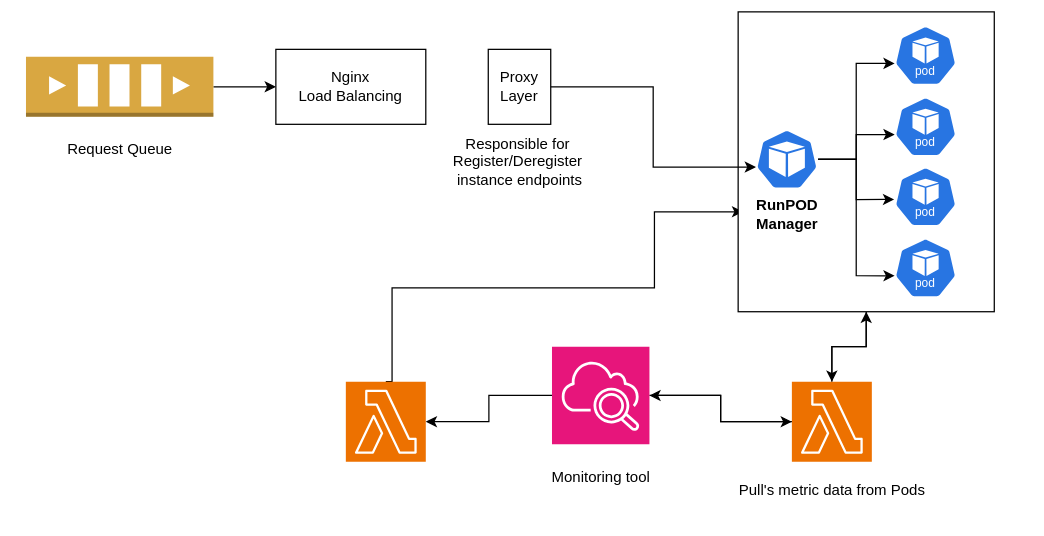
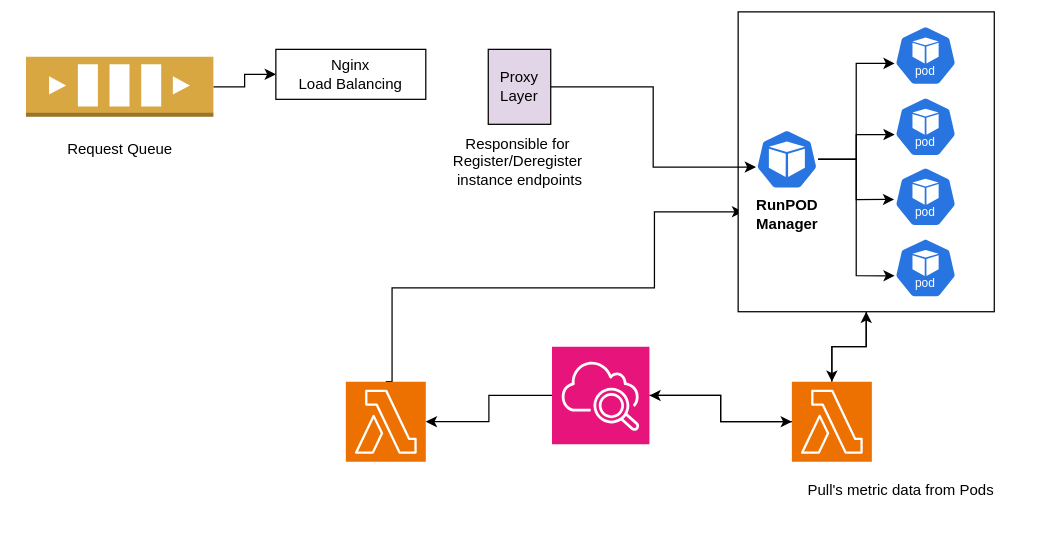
- <mxCell id="9" value="Nginx&lt;div&gt;Load Balancing&lt;/div&gt;" style="rounded=0;whiteSpace=wrap;html=1;" vertex="1" parent="1"><mxGeometry x="220" y="39" width="120" height="60" as="geometry" /></mxCell>
+ <mxCell id="9" value="Nginx&lt;div&gt;Load Balancing&lt;/div&gt;" style="rounded=0;whiteSpace=wrap;html=1;" vertex="1" parent="1"><mxGeometry x="220" y="39" width="120" height="40" as="geometry" /></mxCell>
- <mxCell id="11" value="Proxy&lt;div&gt;Layer&lt;/div&gt;" style="rounded=0;whiteSpace=wrap;html=1;" vertex="1" parent="1"><mxGeometry x="390" y="39" width="50" height="60" as="geometry" /></mxCell>
+ <mxCell id="11" value="Proxy&lt;div&gt;Layer&lt;/div&gt;" style="rounded=0;whiteSpace=wrap;html=1;fillColor=#e1d5e7;" vertex="1" parent="1"><mxGeometry x="390" y="39" width="50" height="60" as="geometry" /></mxCell>
- <mxCell id="30" value="Monitoring tool" style="text;html=1;align=center;verticalAlign=middle;resizable=0;points=[];autosize=1;strokeColor=none;fillColor=none;" vertex="1" parent="28"><mxGeometry y="90" width="100" height="30" as="geometry" /></mxCell>
- <mxCell id="10" value="Pull's metric data from Pods" style="text;html=1;align=center;verticalAlign=middle;resizable=0;points=[];autosize=1;strokeColor=none;fillColor=none;" vertex="1" parent="1"><mxGeometry x="580" y="377" width="170" height="30" as="geometry" /></mxCell>
+ <mxCell id="10" value="Pull's metric data from Pods" style="text;html=1;align=center;verticalAlign=middle;resizable=0;points=[];autosize=1;strokeColor=none;fillColor=none;" vertex="1" parent="1"><mxGeometry x="635" y="377" width="170" height="30" as="geometry" /></mxCell>
